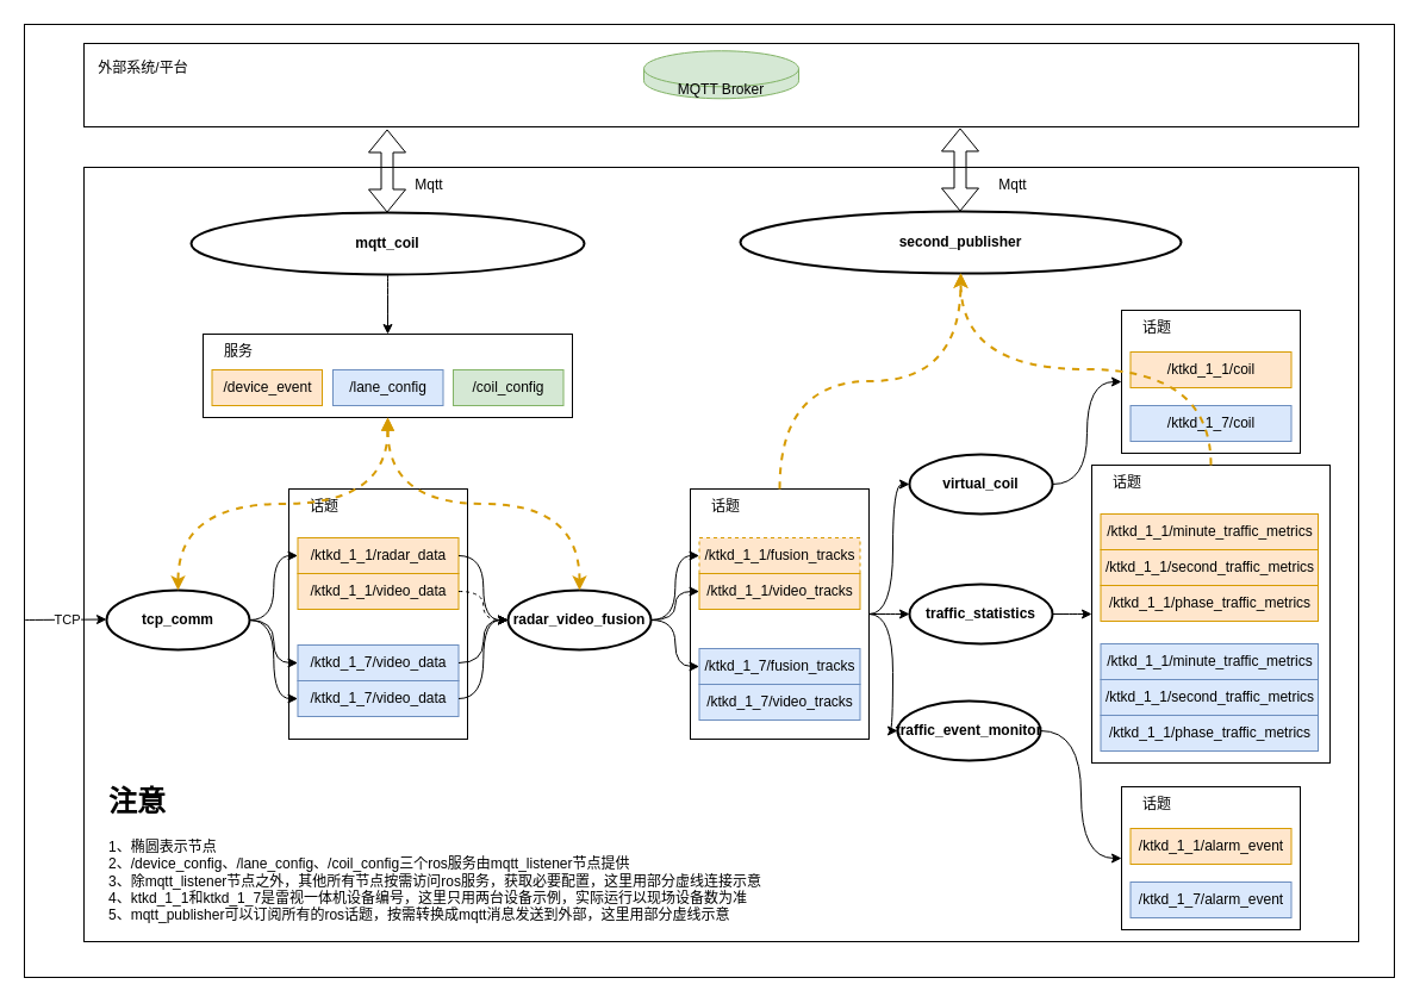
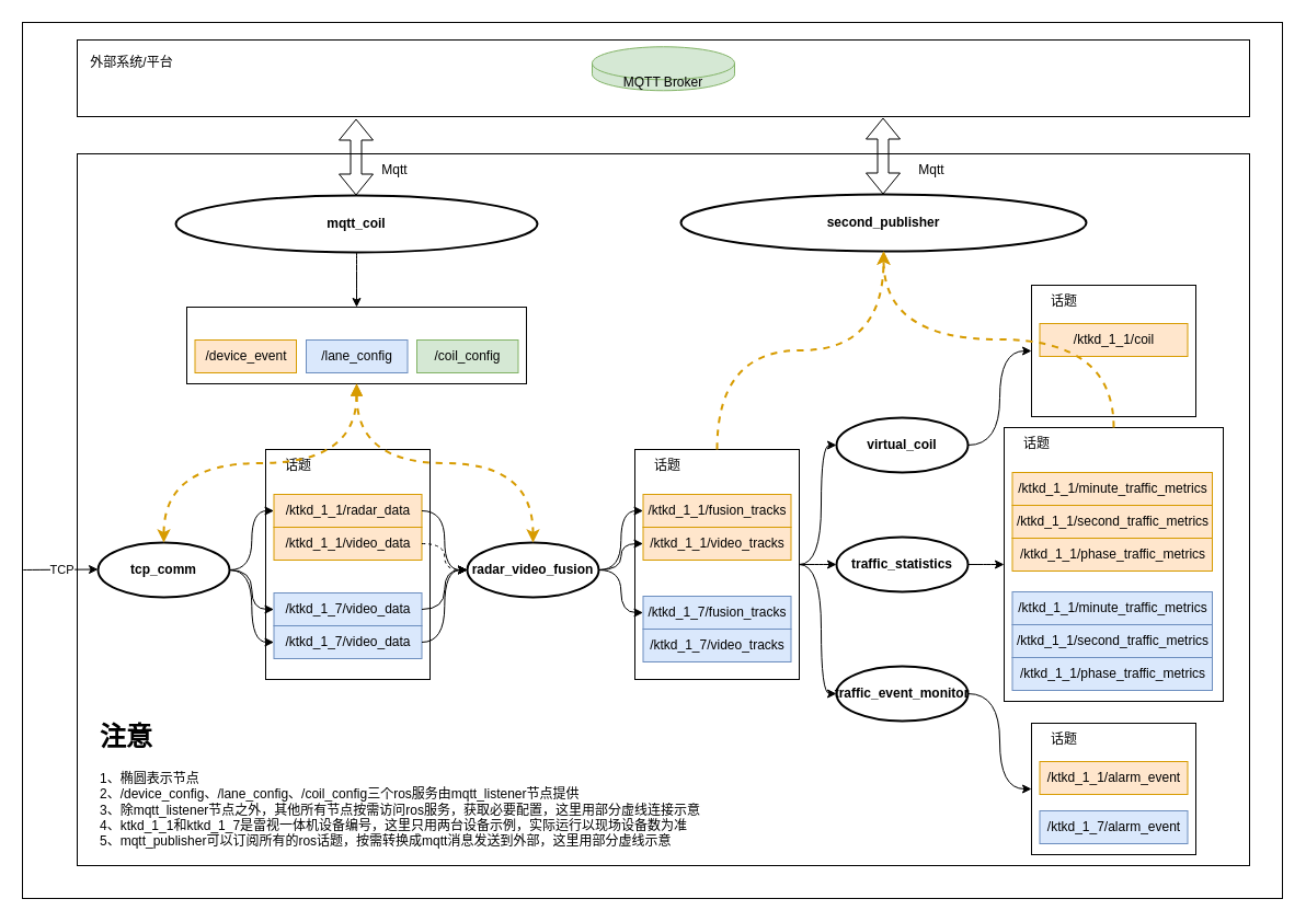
- <mxCell id="20" value="服务" style="text;html=1;whiteSpace=wrap;strokeColor=none;fillColor=none;align=center;verticalAlign=middle;rounded=0;" parent="18" vertex="1"><mxGeometry width="60" height="30" as="geometry" /></mxCell>
- <mxCell id="55" value="/ktkd_1_7/coil" style="rounded=0;whiteSpace=wrap;html=1;fillColor=#dae8fc;strokeColor=#6c8ebf;" parent="52" vertex="1"><mxGeometry x="7.5" y="80" width="135" height="30" as="geometry" /></mxCell>
- <mxCell id="26" value="/ktkd_1_1/fusion_tracks" style="rounded=0;whiteSpace=wrap;html=1;fillColor=#ffe6cc;strokeColor=#d79b00;dashed=1;" parent="24" vertex="1"><mxGeometry x="7.5" y="41" width="135" height="30" as="geometry" /></mxCell>
+ <mxCell id="26" value="/ktkd_1_1/fusion_tracks" style="rounded=0;whiteSpace=wrap;html=1;fillColor=#ffe6cc;strokeColor=#d79b00;" parent="24" vertex="1"><mxGeometry x="7.5" y="41" width="135" height="30" as="geometry" /></mxCell>
- <mxCell id="10" value="&lt;b&gt;traffic_event_monitor&lt;/b&gt;" style="ellipse;whiteSpace=wrap;html=1;strokeWidth=2;" parent="1" vertex="1"><mxGeometry x="753" y="588" width="120" height="50" as="geometry" /></mxCell>
+ <mxCell id="10" value="&lt;b&gt;traffic_event_monitor&lt;/b&gt;" style="ellipse;whiteSpace=wrap;html=1;strokeWidth=2;" parent="1" vertex="1"><mxGeometry x="763" y="608" width="120" height="50" as="geometry" /></mxCell>
